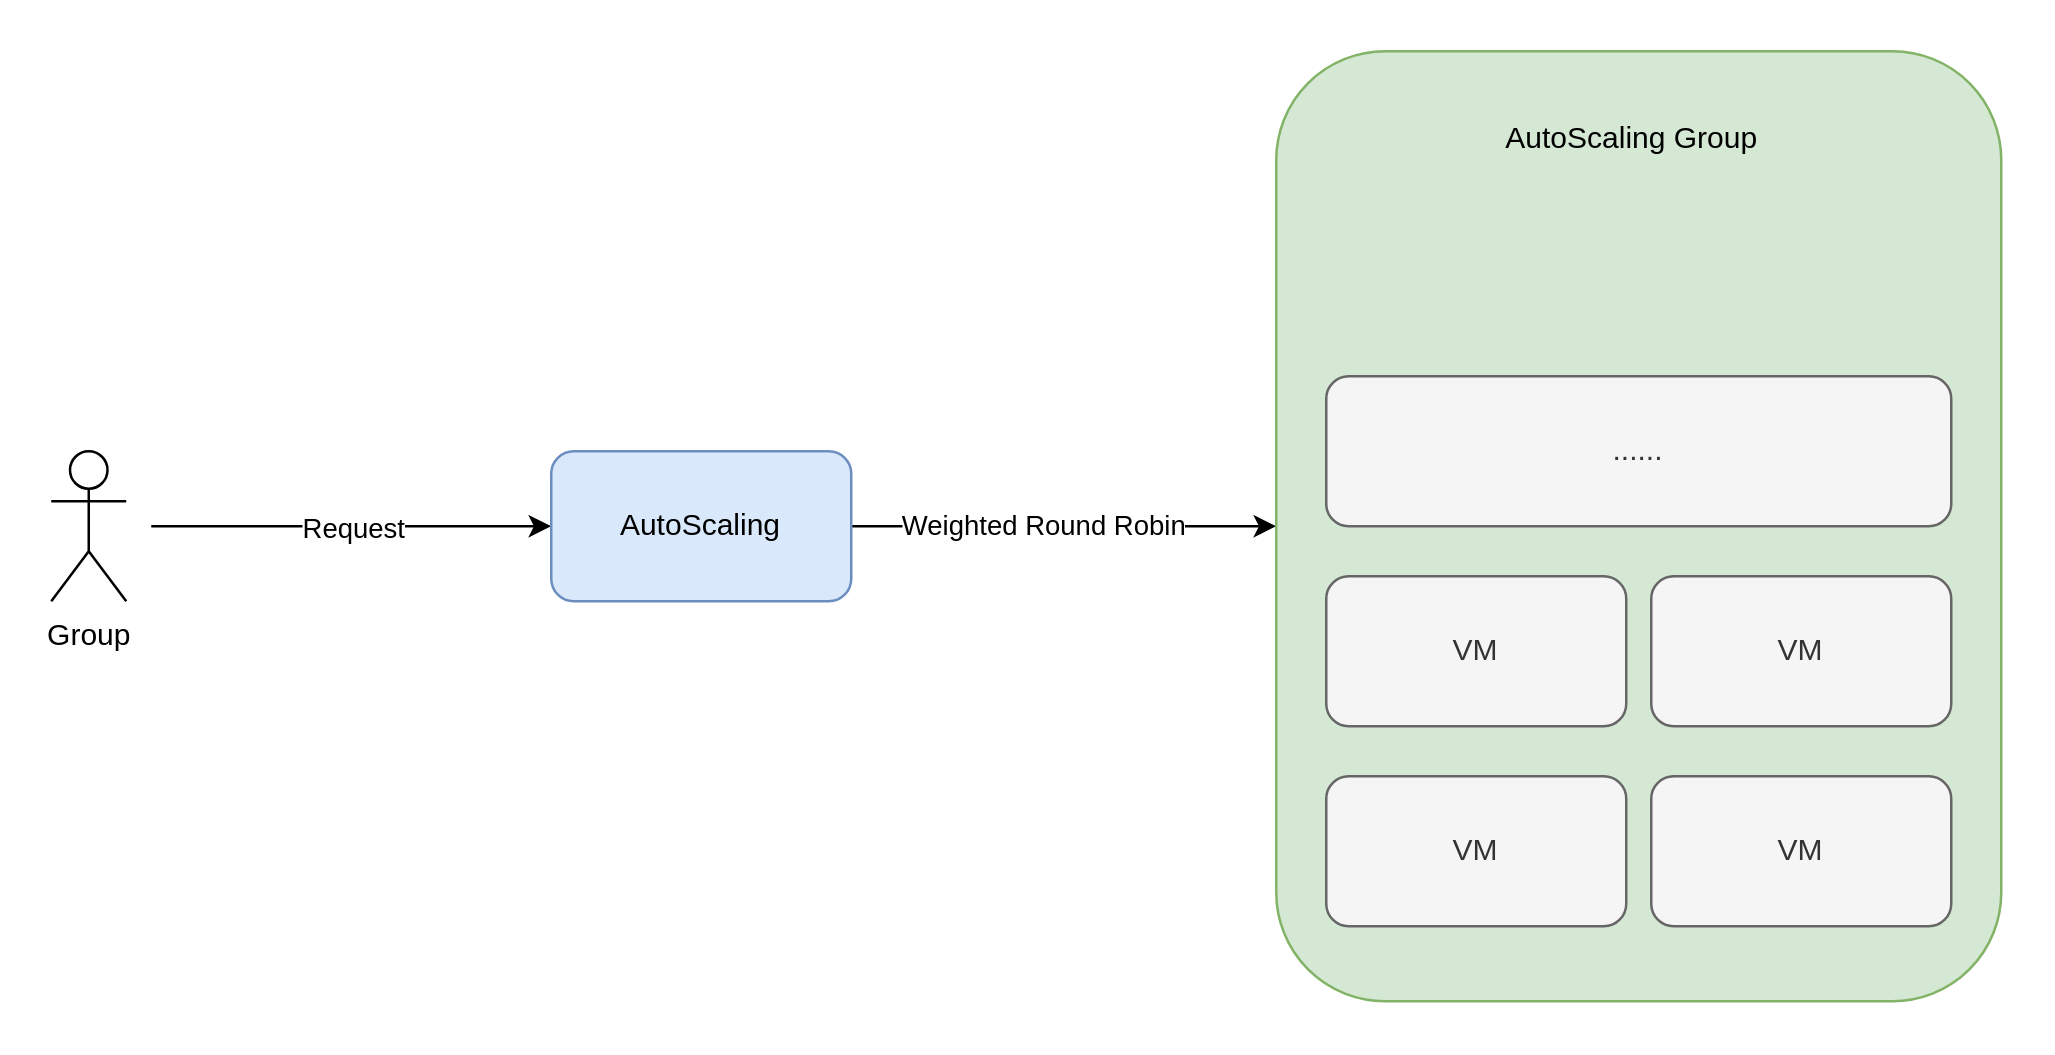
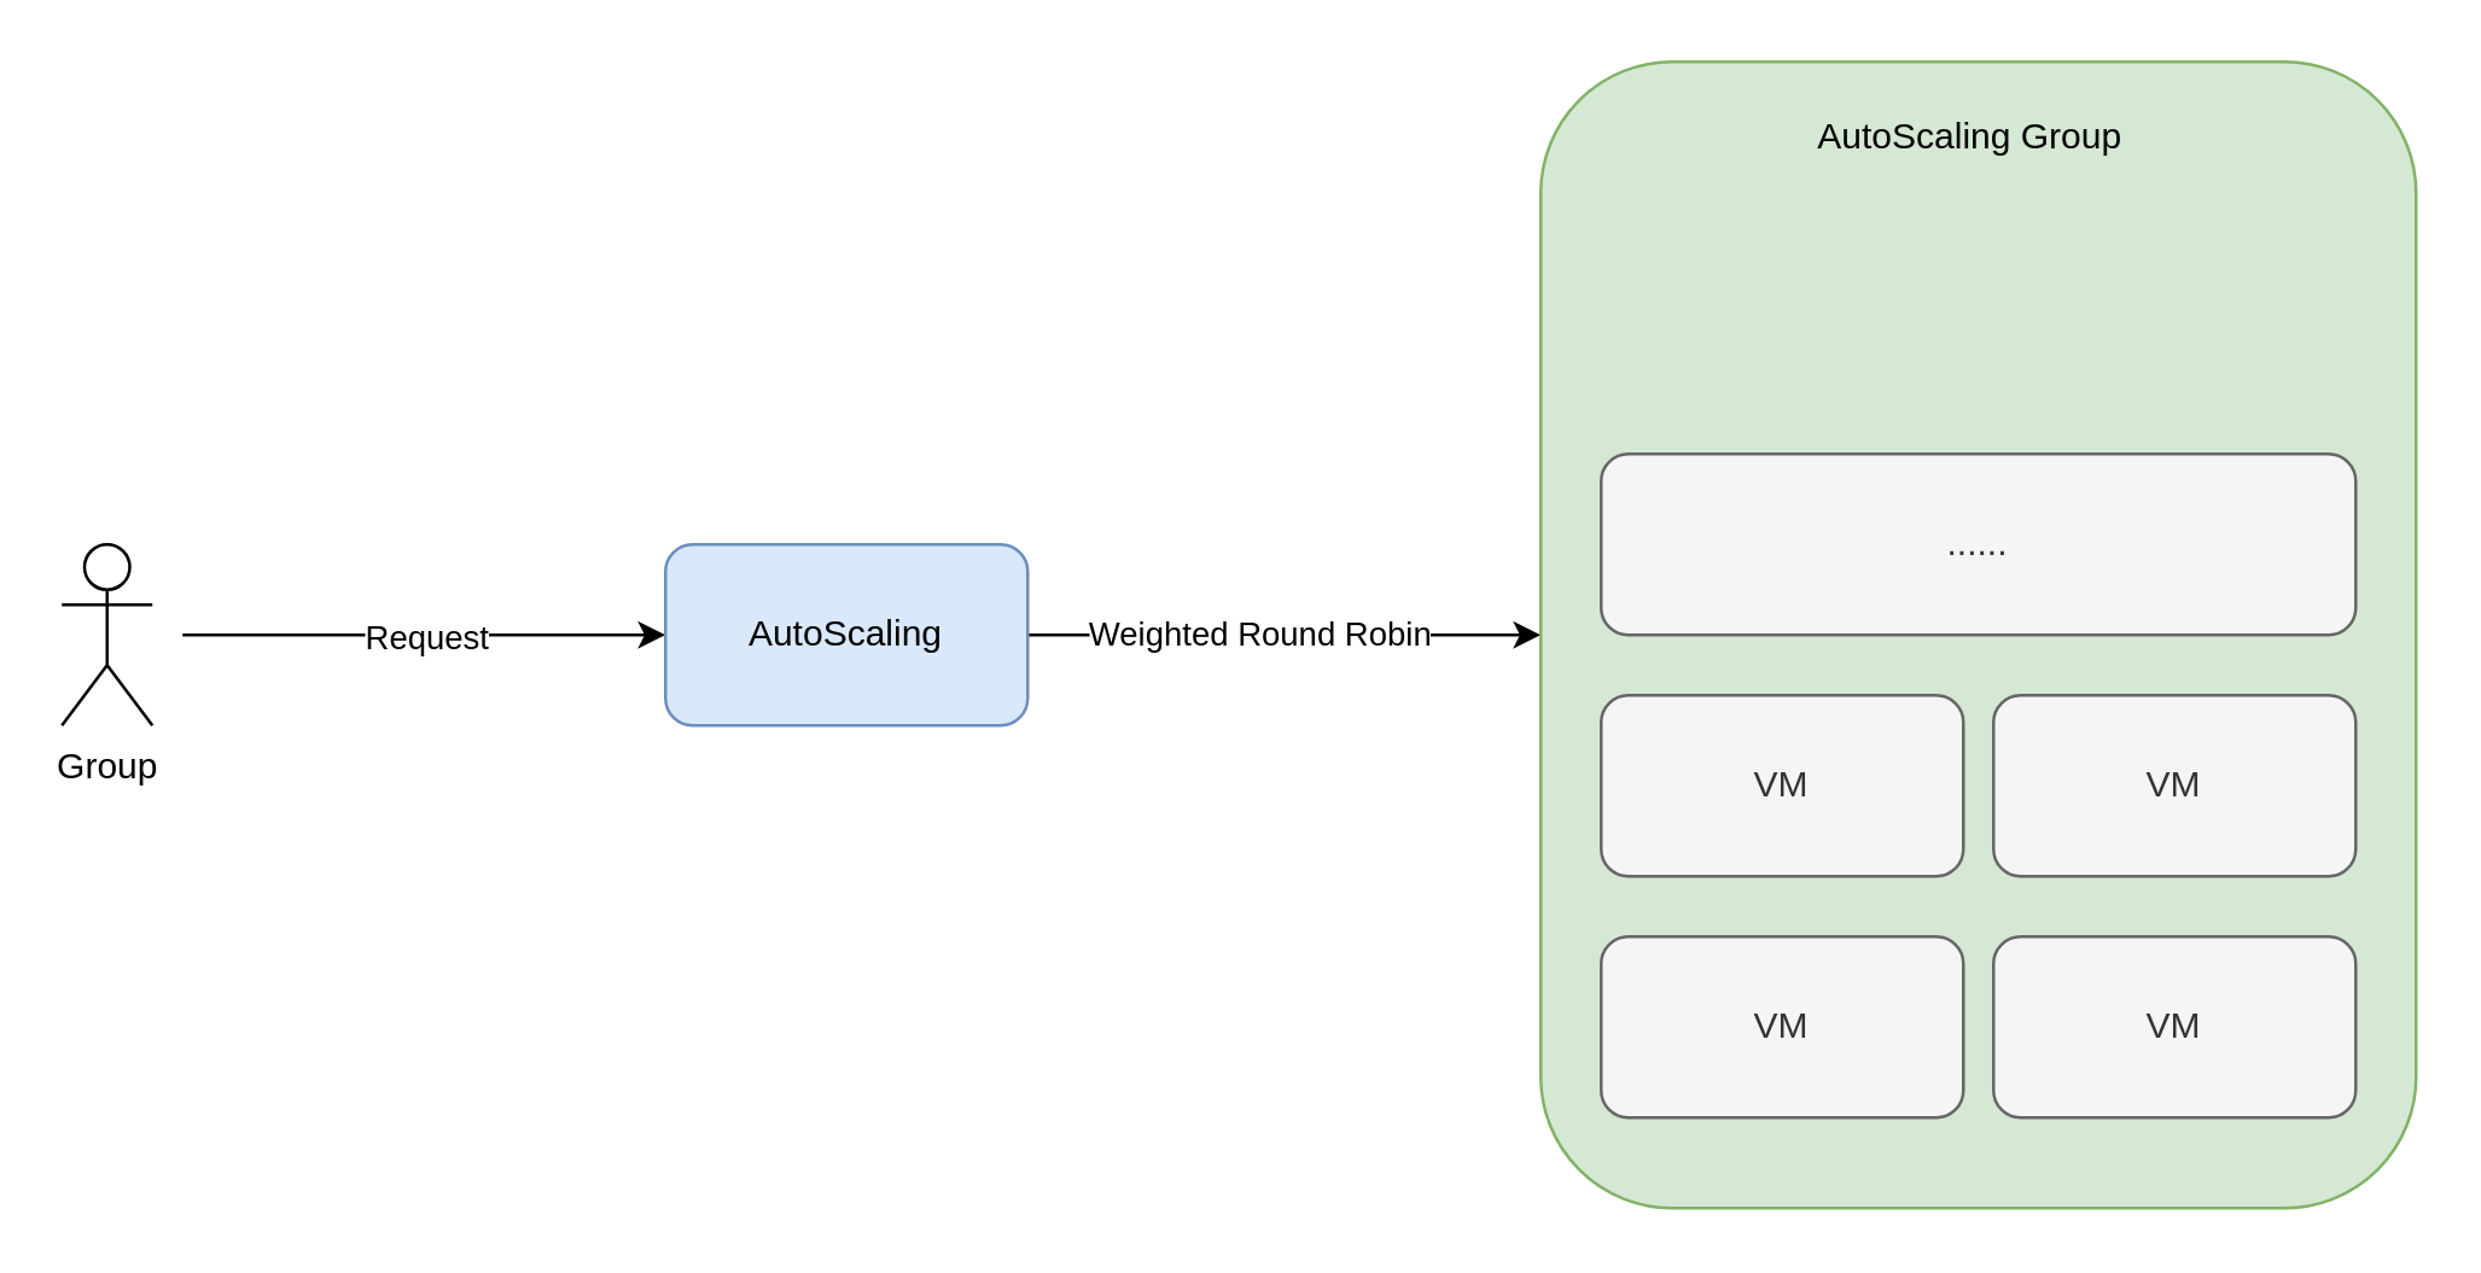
- <mxCell id="11" value="AutoScaling Group" style="text;html=1;strokeColor=none;fillColor=none;align=center;verticalAlign=middle;whiteSpace=wrap;rounded=0;" vertex="1" parent="1"><mxGeometry x="600" y="40" width="105" height="30" as="geometry" /></mxCell>
+ <mxCell id="11" value="AutoScaling Group" style="text;html=1;strokeColor=none;fillColor=none;align=center;verticalAlign=middle;whiteSpace=wrap;rounded=0;" vertex="1" parent="1"><mxGeometry x="600" y="30" width="105" height="30" as="geometry" /></mxCell>
